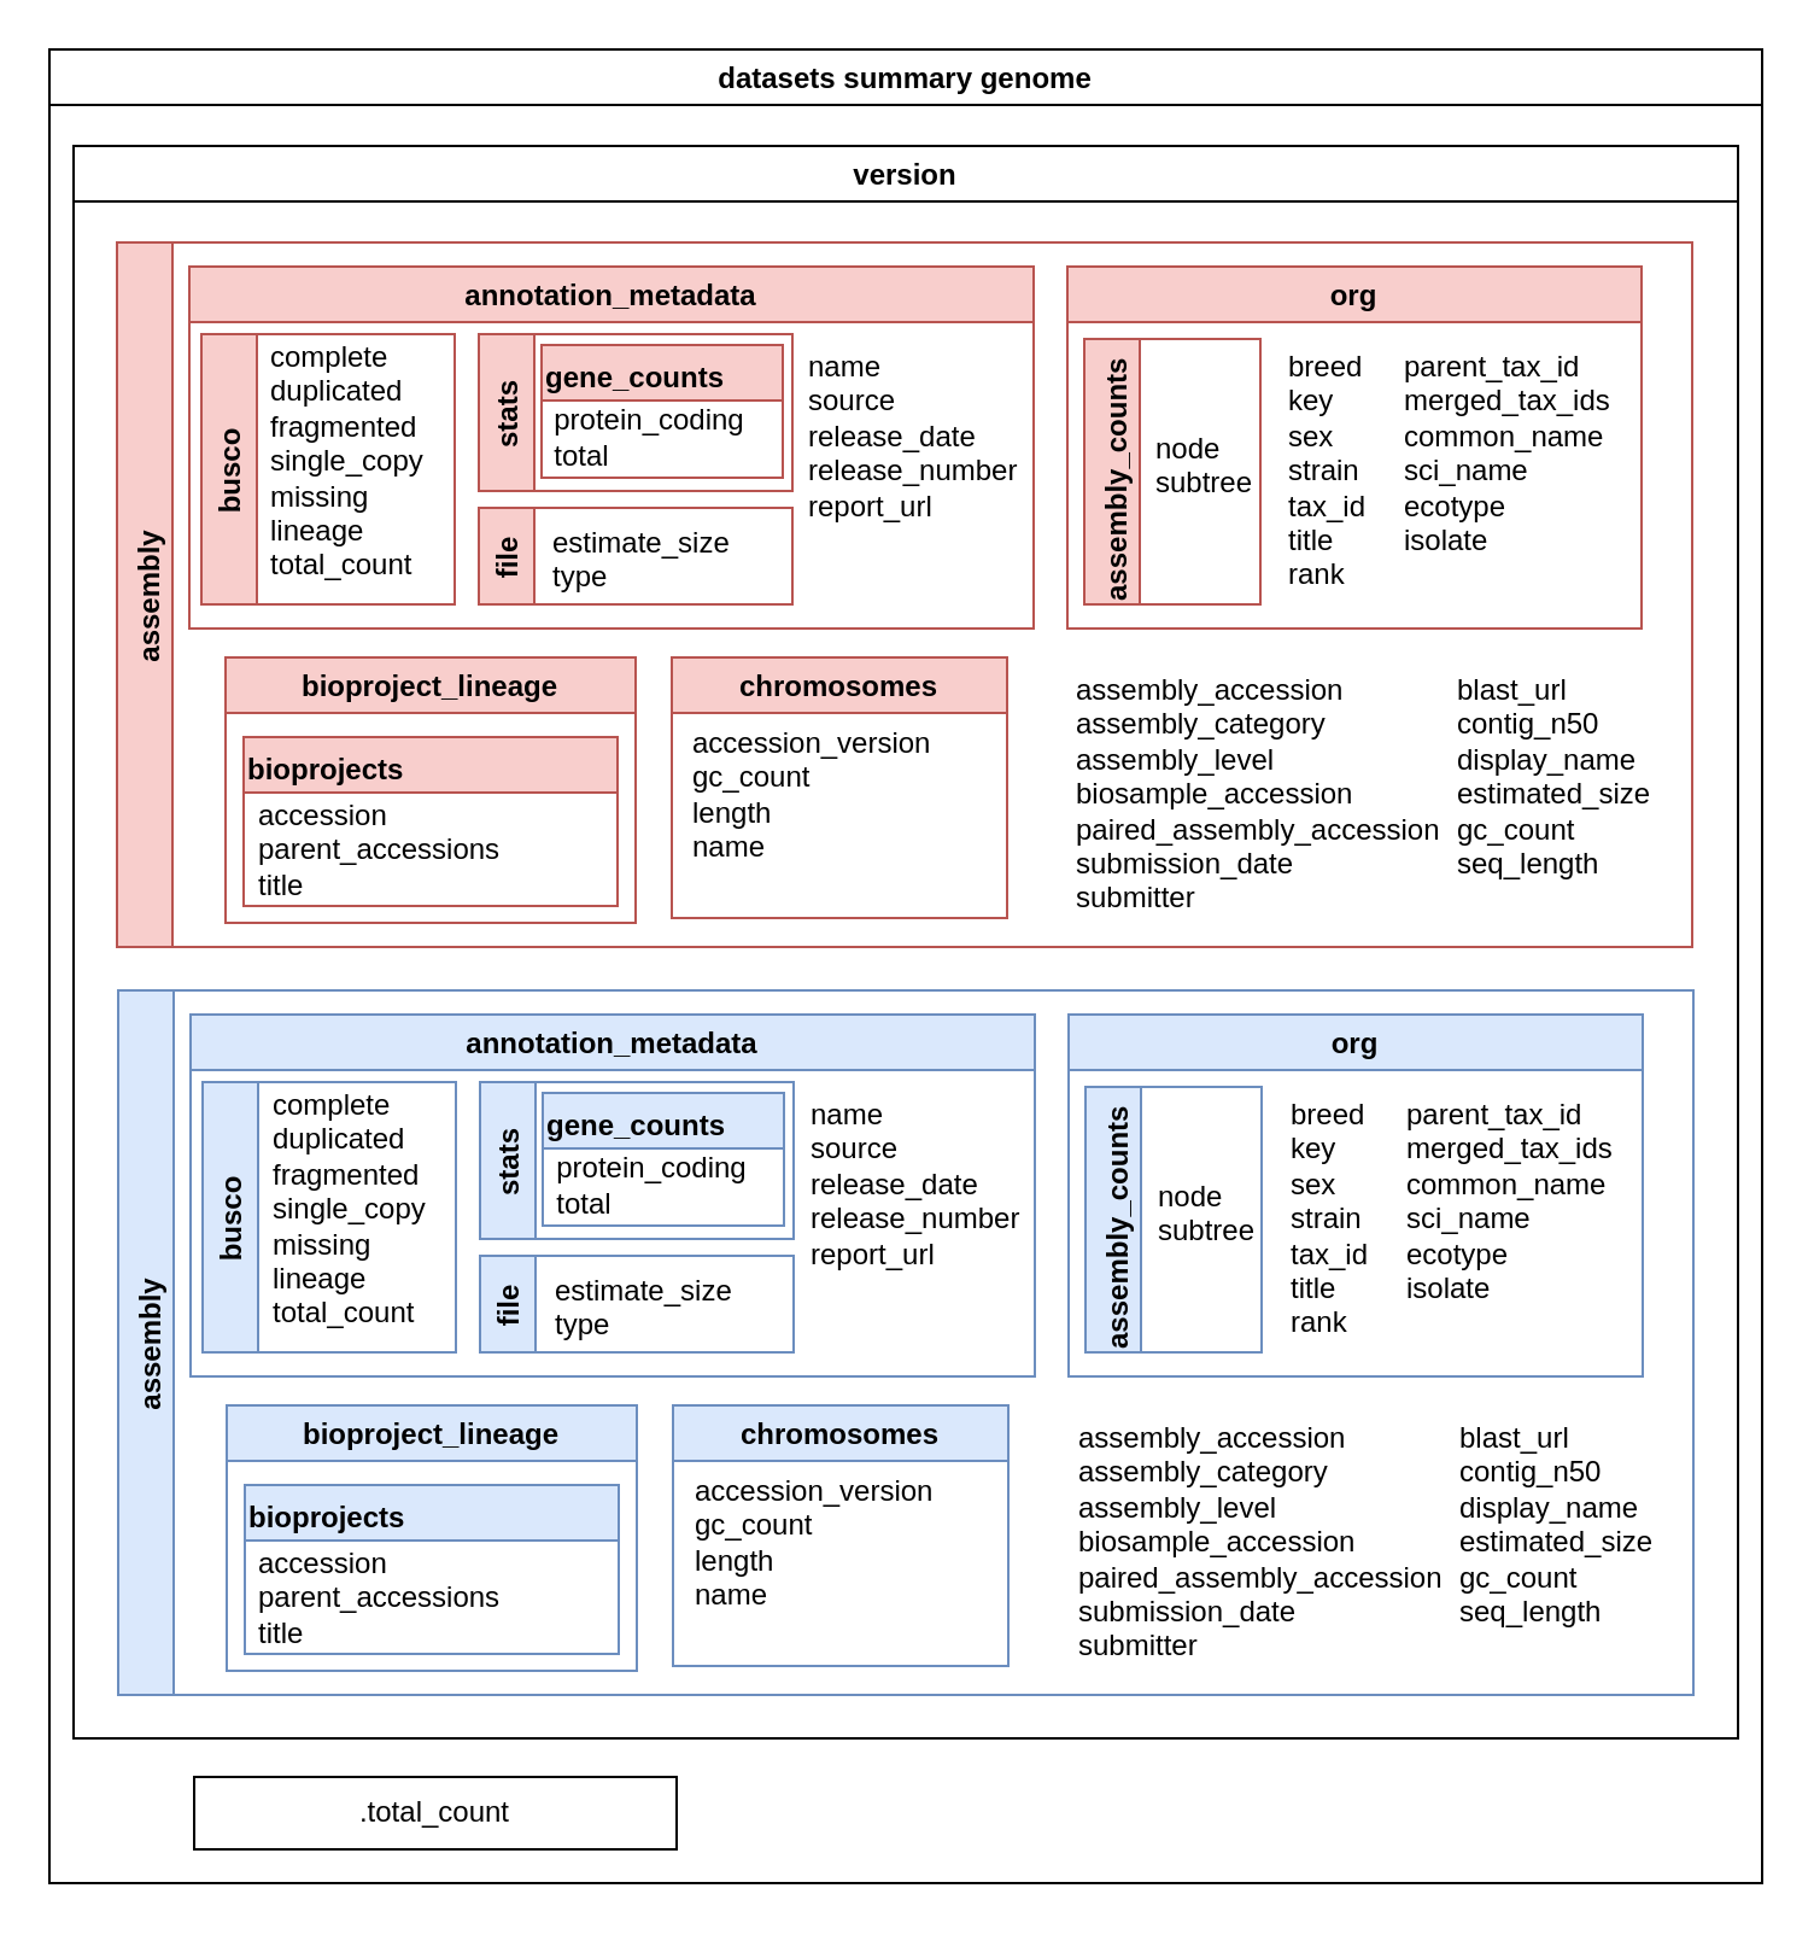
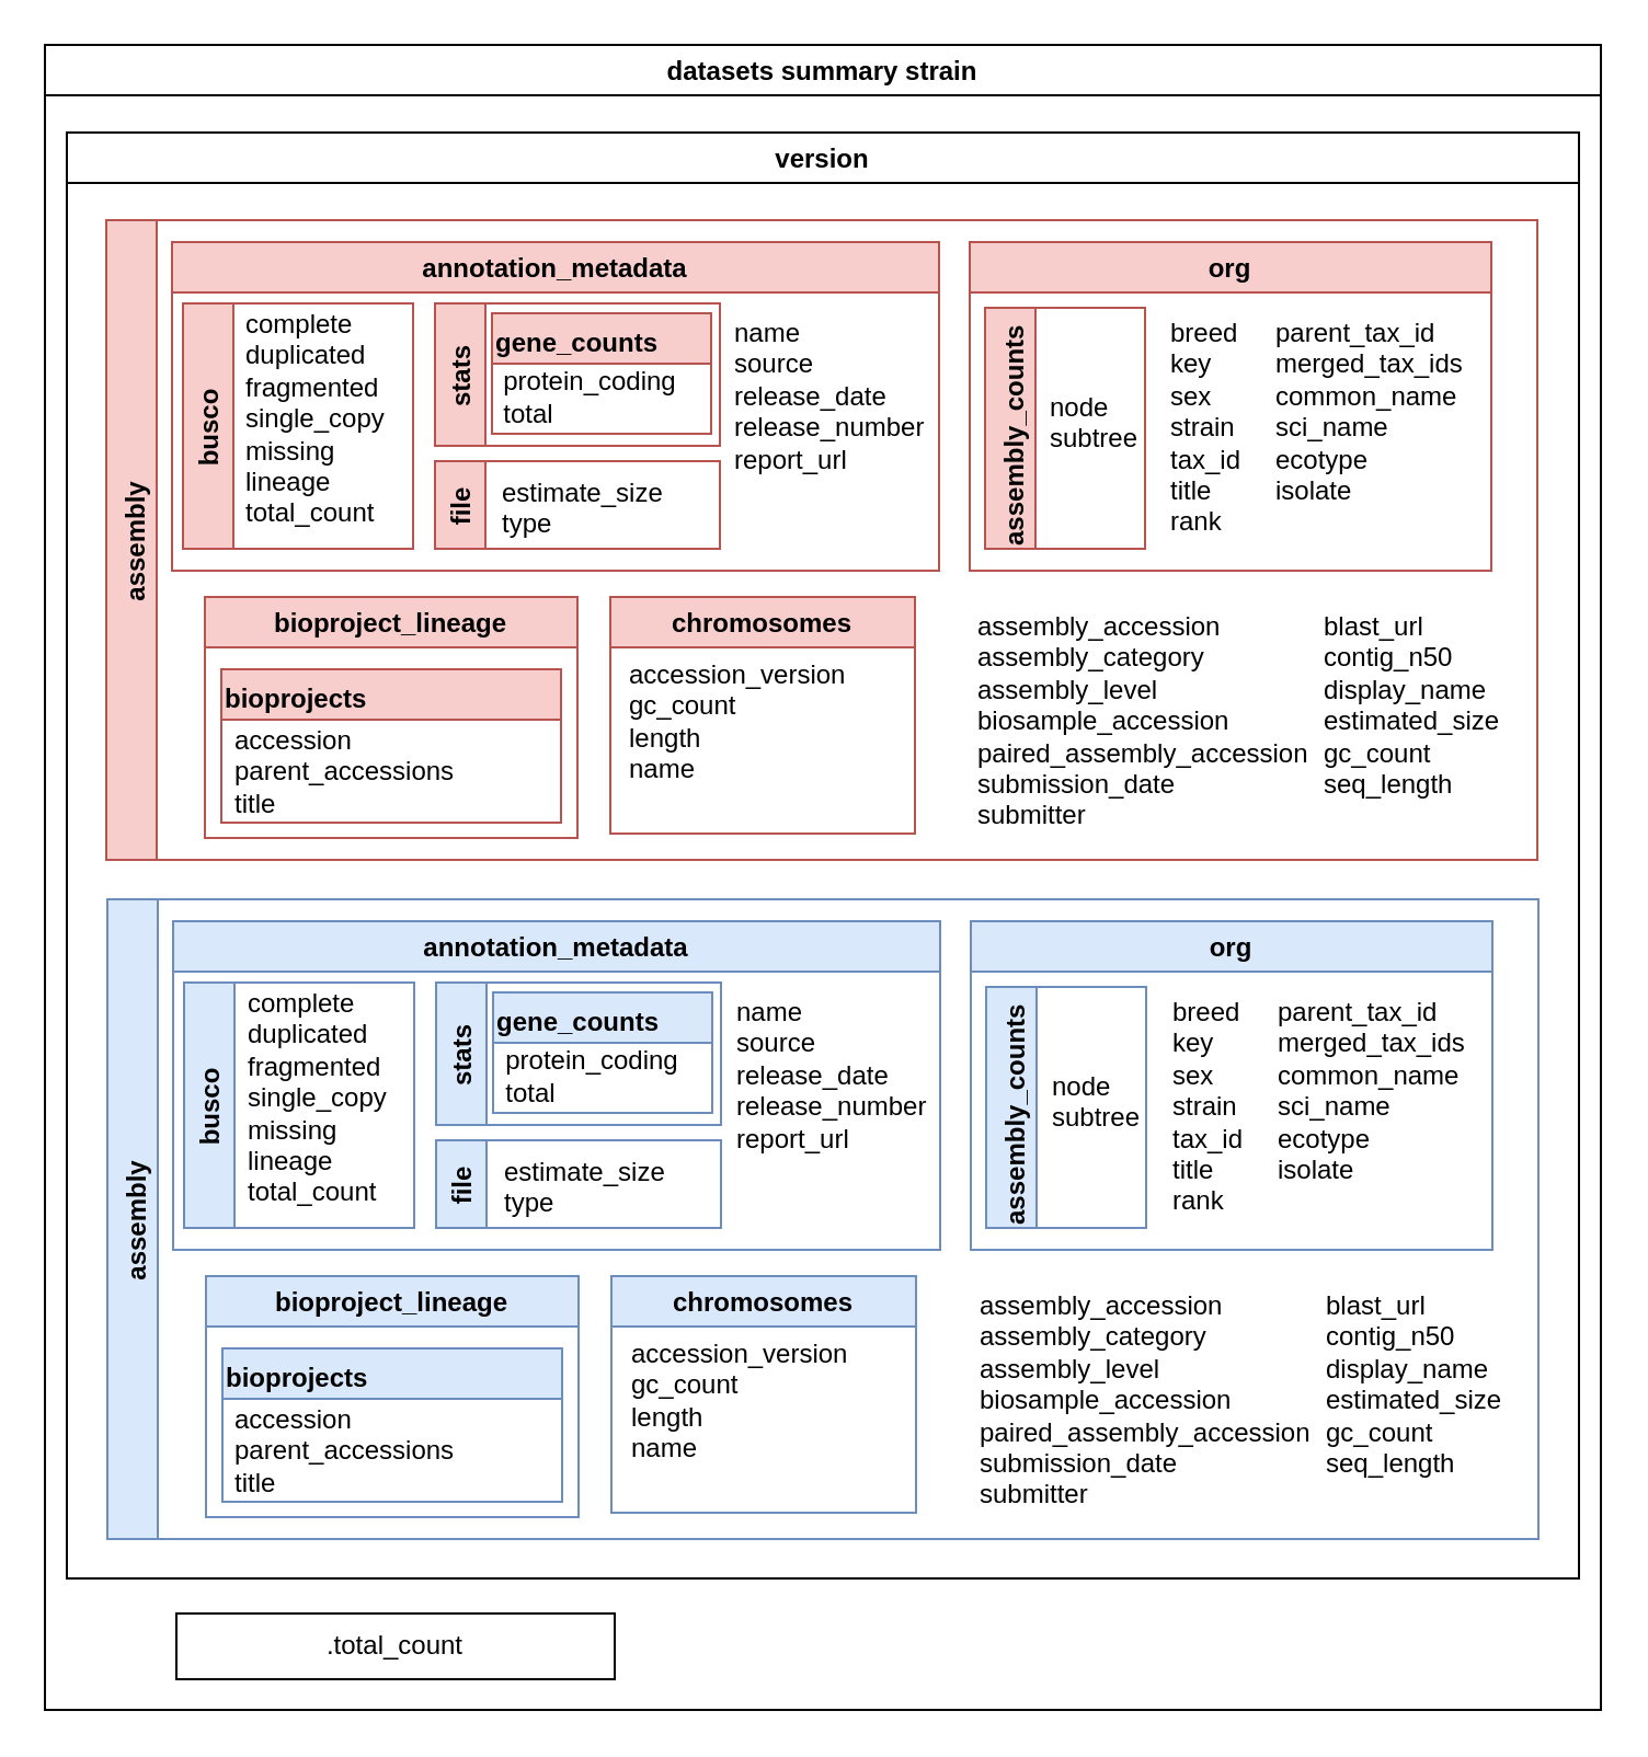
- <mxCell id="2" value="datasets summary genome" style="swimlane;" vertex="1" parent="1"><mxGeometry x="20" y="20" width="710" height="760" as="geometry" /></mxCell>
+ <mxCell id="2" value="datasets summary strain" style="swimlane;" vertex="1" parent="1"><mxGeometry x="20" y="20" width="710" height="760" as="geometry" /></mxCell>
